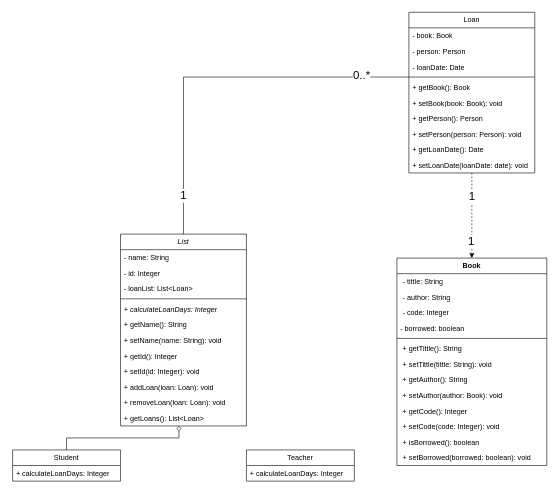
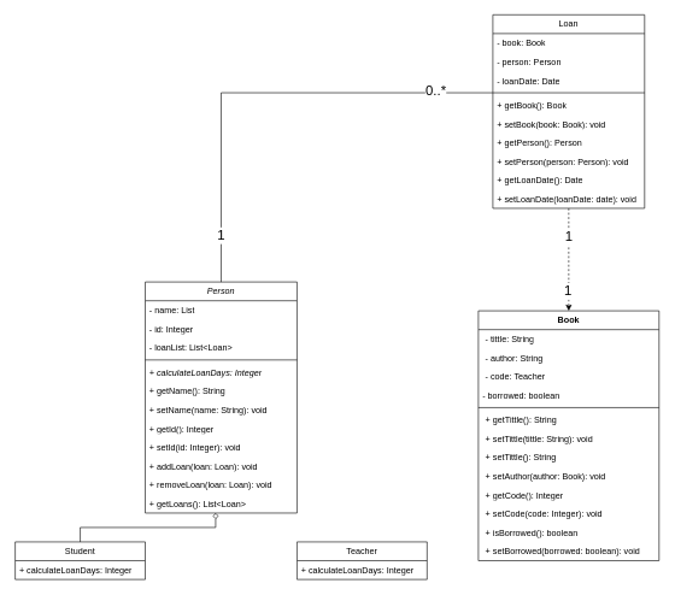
- <mxCell id="5" value="&lt;i&gt;List&lt;/i&gt;" style="swimlane;fontStyle=0;childLayout=stackLayout;horizontal=1;startSize=26;fillColor=none;horizontalStack=0;resizeParent=1;resizeParentMax=0;resizeLast=0;collapsible=1;marginBottom=0;whiteSpace=wrap;html=1;" vertex="1" parent="1"><mxGeometry x="200" y="390" width="210" height="320" as="geometry" /></mxCell>
+ <mxCell id="5" value="&lt;i&gt;Person&lt;/i&gt;" style="swimlane;fontStyle=0;childLayout=stackLayout;horizontal=1;startSize=26;fillColor=none;horizontalStack=0;resizeParent=1;resizeParentMax=0;resizeLast=0;collapsible=1;marginBottom=0;whiteSpace=wrap;html=1;" vertex="1" parent="1"><mxGeometry x="200" y="390" width="210" height="320" as="geometry" /></mxCell>
- <mxCell id="6" value="- name: String" style="text;strokeColor=none;fillColor=none;align=left;verticalAlign=top;spacingLeft=4;spacingRight=4;overflow=hidden;rotatable=0;points=[[0,0.5],[1,0.5]];portConstraint=eastwest;whiteSpace=wrap;html=1;" vertex="1" parent="5"><mxGeometry y="26" width="210" height="26" as="geometry" /></mxCell>
+ <mxCell id="6" value="- name: List" style="text;strokeColor=none;fillColor=none;align=left;verticalAlign=top;spacingLeft=4;spacingRight=4;overflow=hidden;rotatable=0;points=[[0,0.5],[1,0.5]];portConstraint=eastwest;whiteSpace=wrap;html=1;" vertex="1" parent="5"><mxGeometry y="26" width="210" height="26" as="geometry" /></mxCell>
- <mxCell id="25" value="&lt;p style=&quot;margin: 0px 0px 0px 4px;&quot;&gt;- code: Integer&lt;/p&gt;&lt;div&gt;&lt;br&gt;&lt;/div&gt;" style="text;strokeColor=none;fillColor=none;align=left;verticalAlign=top;spacingLeft=4;spacingRight=4;overflow=hidden;rotatable=0;points=[[0,0.5],[1,0.5]];portConstraint=eastwest;whiteSpace=wrap;html=1;" vertex="1" parent="22"><mxGeometry y="78" width="250" height="26" as="geometry" /></mxCell>
+ <mxCell id="25" value="&lt;p style=&quot;margin: 0px 0px 0px 4px;&quot;&gt;- code: Teacher&lt;/p&gt;&lt;div&gt;&lt;br&gt;&lt;/div&gt;" style="text;strokeColor=none;fillColor=none;align=left;verticalAlign=top;spacingLeft=4;spacingRight=4;overflow=hidden;rotatable=0;points=[[0,0.5],[1,0.5]];portConstraint=eastwest;whiteSpace=wrap;html=1;" vertex="1" parent="22"><mxGeometry y="78" width="250" height="26" as="geometry" /></mxCell>
- <mxCell id="30" value="&lt;div&gt;&lt;p style=&quot;margin: 0px 0px 0px 4px;&quot;&gt;+ getAuthor(): String&lt;/p&gt;&lt;/div&gt;" style="text;strokeColor=none;fillColor=none;align=left;verticalAlign=top;spacingLeft=4;spacingRight=4;overflow=hidden;rotatable=0;points=[[0,0.5],[1,0.5]];portConstraint=eastwest;whiteSpace=wrap;html=1;" vertex="1" parent="22"><mxGeometry y="190" width="250" height="26" as="geometry" /></mxCell>
+ <mxCell id="30" value="&lt;div&gt;&lt;p style=&quot;margin: 0px 0px 0px 4px;&quot;&gt;+ setTittle(): String&lt;/p&gt;&lt;/div&gt;" style="text;strokeColor=none;fillColor=none;align=left;verticalAlign=top;spacingLeft=4;spacingRight=4;overflow=hidden;rotatable=0;points=[[0,0.5],[1,0.5]];portConstraint=eastwest;whiteSpace=wrap;html=1;" vertex="1" parent="22"><mxGeometry y="190" width="250" height="26" as="geometry" /></mxCell>
